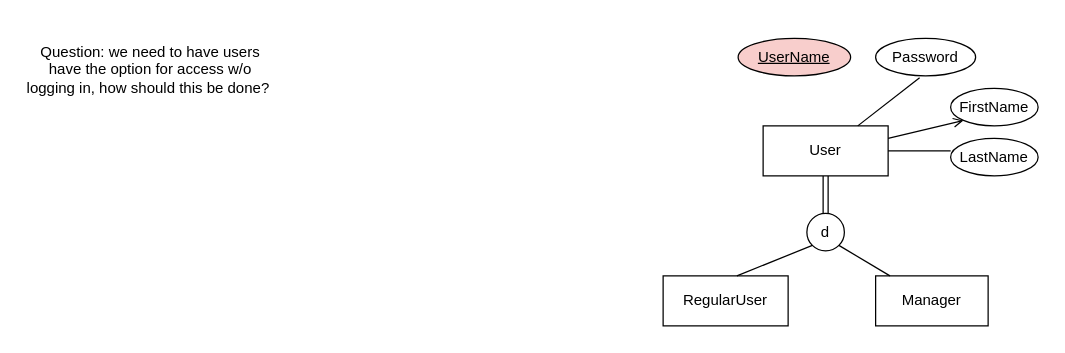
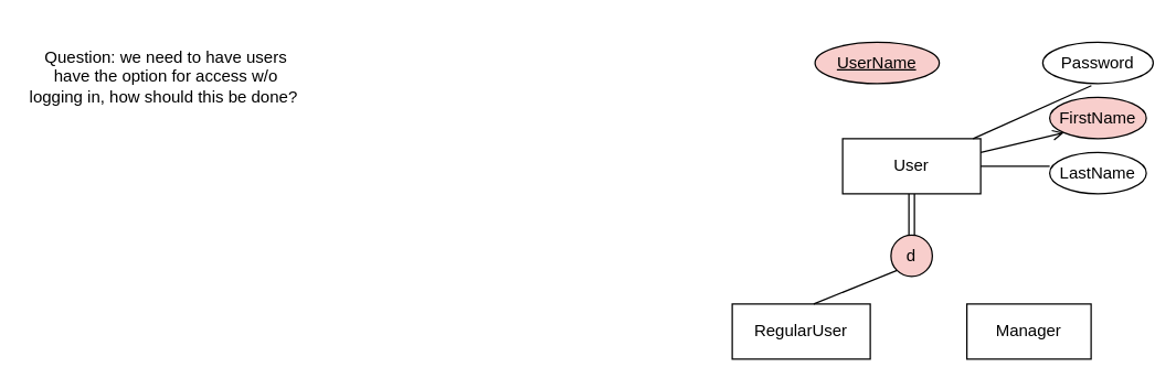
- <mxCell id="4" value="Password" style="ellipse;whiteSpace=wrap;html=1;align=center;" vertex="1" parent="1"><mxGeometry x="700" y="30" width="80" height="30" as="geometry" /></mxCell>
+ <mxCell id="4" value="Password" style="ellipse;whiteSpace=wrap;html=1;align=center;" vertex="1" parent="1"><mxGeometry x="755" y="30" width="80" height="30" as="geometry" /></mxCell>
- <mxCell id="6" value="FirstName" style="ellipse;whiteSpace=wrap;html=1;align=center;" vertex="1" parent="1"><mxGeometry x="760" y="70" width="70" height="30" as="geometry" /></mxCell>
+ <mxCell id="6" value="FirstName" style="ellipse;whiteSpace=wrap;html=1;align=center;fillColor=#f8cecc;" vertex="1" parent="1"><mxGeometry x="760" y="70" width="70" height="30" as="geometry" /></mxCell>
- <mxCell id="14" value="d" style="ellipse;whiteSpace=wrap;html=1;aspect=fixed;" vertex="1" parent="1"><mxGeometry x="645" y="170" width="30" height="30" as="geometry" /></mxCell>
+ <mxCell id="14" value="d" style="ellipse;whiteSpace=wrap;html=1;aspect=fixed;fillColor=#f8cecc;" vertex="1" parent="1"><mxGeometry x="645" y="170" width="30" height="30" as="geometry" /></mxCell>
- <mxCell id="17" value="" style="endArrow=none;html=1;rounded=0;entryX=1;entryY=1;entryDx=0;entryDy=0;" edge="1" parent="1" source="13" target="14"><mxGeometry relative="1" as="geometry"><mxPoint x="360" y="120" as="sourcePoint" /><mxPoint x="520" y="120" as="targetPoint" /></mxGeometry></mxCell>
